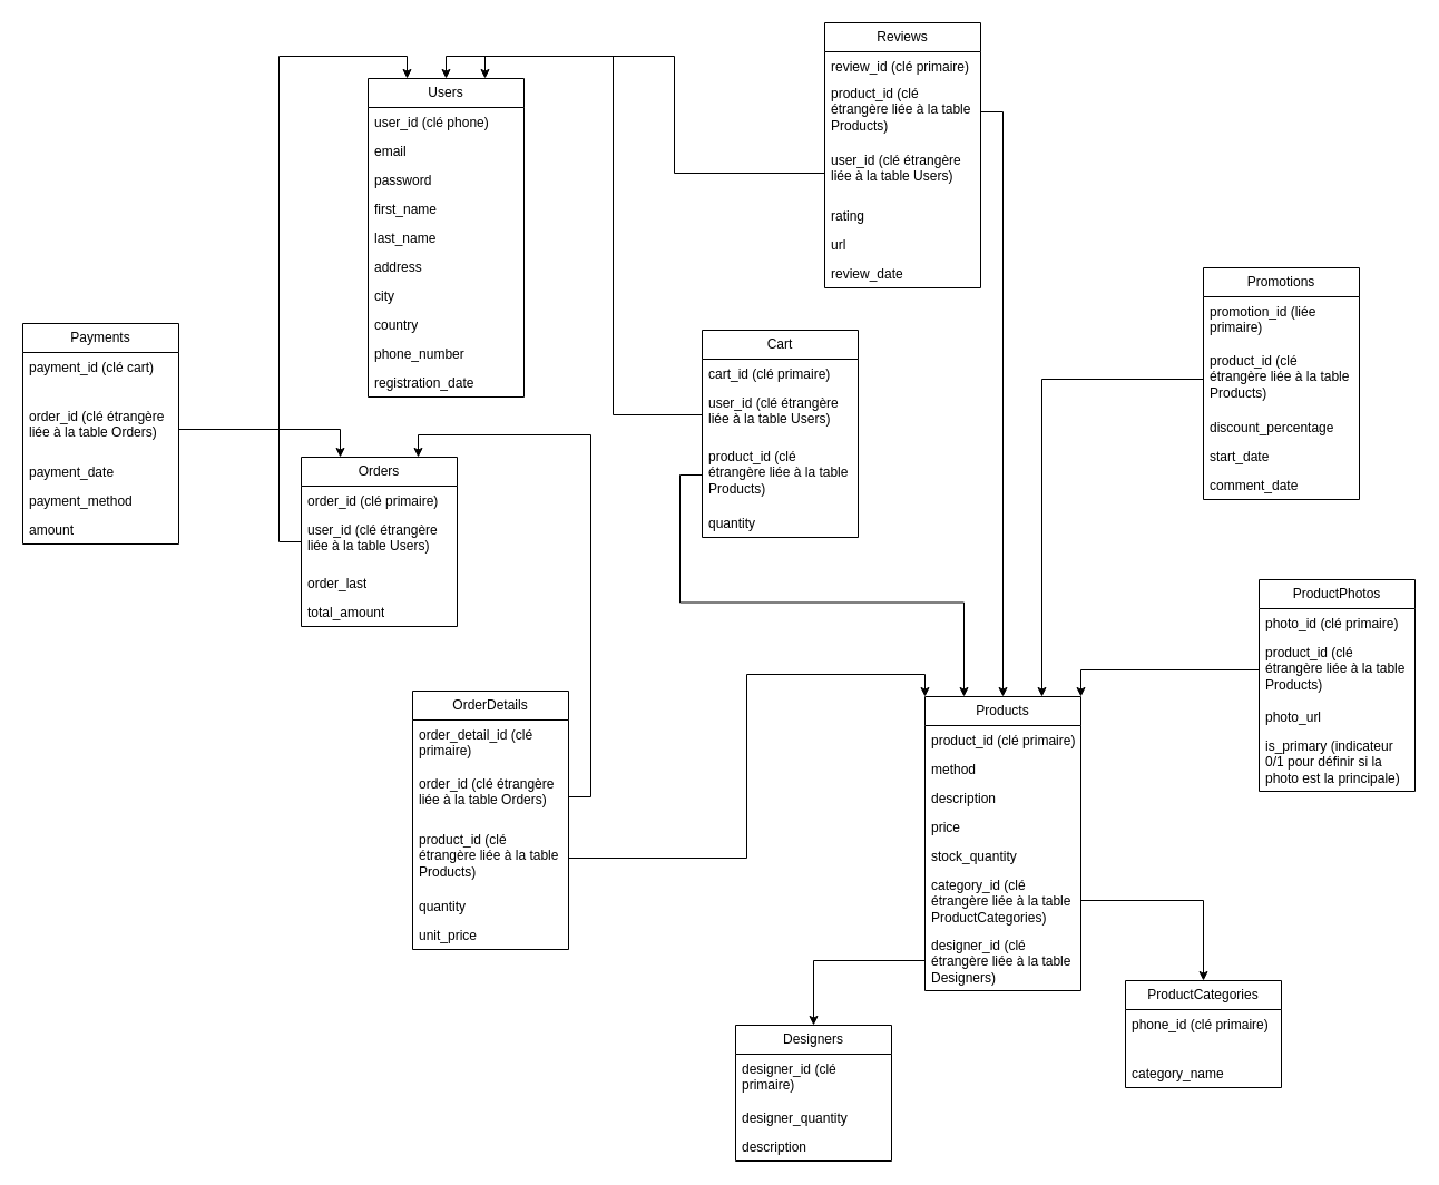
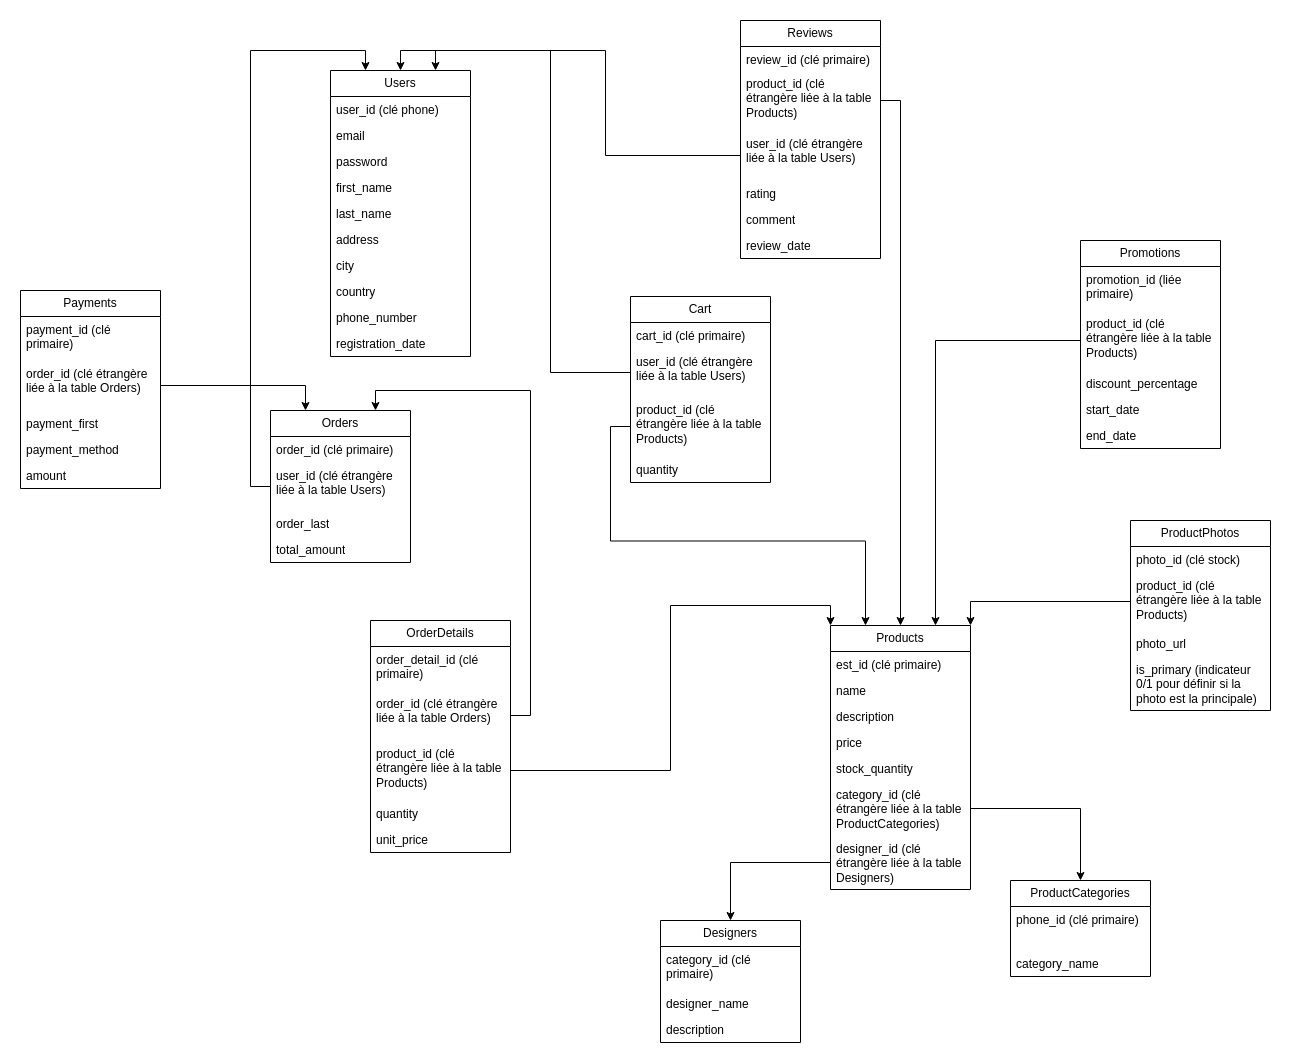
- <mxCell id="55" value="url" style="text;strokeColor=none;fillColor=none;align=left;verticalAlign=top;spacingLeft=4;spacingRight=4;overflow=hidden;rotatable=0;points=[[0,0.5],[1,0.5]];portConstraint=eastwest;whiteSpace=wrap;html=1;" vertex="1" parent="50"><mxGeometry y="186" width="140" height="26" as="geometry" /></mxCell>
+ <mxCell id="55" value="comment" style="text;strokeColor=none;fillColor=none;align=left;verticalAlign=top;spacingLeft=4;spacingRight=4;overflow=hidden;rotatable=0;points=[[0,0.5],[1,0.5]];portConstraint=eastwest;whiteSpace=wrap;html=1;" vertex="1" parent="50"><mxGeometry y="186" width="140" height="26" as="geometry" /></mxCell>
- <mxCell id="40" value="payment_id (clé cart)" style="text;strokeColor=none;fillColor=none;align=left;verticalAlign=top;spacingLeft=4;spacingRight=4;overflow=hidden;rotatable=0;points=[[0,0.5],[1,0.5]];portConstraint=eastwest;whiteSpace=wrap;html=1;" vertex="1" parent="39"><mxGeometry y="26" width="140" height="44" as="geometry" /></mxCell>
+ <mxCell id="40" value="payment_id (clé primaire)" style="text;strokeColor=none;fillColor=none;align=left;verticalAlign=top;spacingLeft=4;spacingRight=4;overflow=hidden;rotatable=0;points=[[0,0.5],[1,0.5]];portConstraint=eastwest;whiteSpace=wrap;html=1;" vertex="1" parent="39"><mxGeometry y="26" width="140" height="44" as="geometry" /></mxCell>
- <mxCell id="42" value="payment_date" style="text;strokeColor=none;fillColor=none;align=left;verticalAlign=top;spacingLeft=4;spacingRight=4;overflow=hidden;rotatable=0;points=[[0,0.5],[1,0.5]];portConstraint=eastwest;whiteSpace=wrap;html=1;" vertex="1" parent="39"><mxGeometry y="120" width="140" height="26" as="geometry" /></mxCell>
+ <mxCell id="42" value="payment_first" style="text;strokeColor=none;fillColor=none;align=left;verticalAlign=top;spacingLeft=4;spacingRight=4;overflow=hidden;rotatable=0;points=[[0,0.5],[1,0.5]];portConstraint=eastwest;whiteSpace=wrap;html=1;" vertex="1" parent="39"><mxGeometry y="120" width="140" height="26" as="geometry" /></mxCell>
- <mxCell id="62" value="comment_date" style="text;strokeColor=none;fillColor=none;align=left;verticalAlign=top;spacingLeft=4;spacingRight=4;overflow=hidden;rotatable=0;points=[[0,0.5],[1,0.5]];portConstraint=eastwest;whiteSpace=wrap;html=1;" vertex="1" parent="57"><mxGeometry y="182" width="140" height="26" as="geometry" /></mxCell>
+ <mxCell id="62" value="end_date" style="text;strokeColor=none;fillColor=none;align=left;verticalAlign=top;spacingLeft=4;spacingRight=4;overflow=hidden;rotatable=0;points=[[0,0.5],[1,0.5]];portConstraint=eastwest;whiteSpace=wrap;html=1;" vertex="1" parent="57"><mxGeometry y="182" width="140" height="26" as="geometry" /></mxCell>
- <mxCell id="64" value="photo_id (clé primaire)" style="text;strokeColor=none;fillColor=none;align=left;verticalAlign=top;spacingLeft=4;spacingRight=4;overflow=hidden;rotatable=0;points=[[0,0.5],[1,0.5]];portConstraint=eastwest;whiteSpace=wrap;html=1;" vertex="1" parent="63"><mxGeometry y="26" width="140" height="26" as="geometry" /></mxCell>
+ <mxCell id="64" value="photo_id (clé stock)" style="text;strokeColor=none;fillColor=none;align=left;verticalAlign=top;spacingLeft=4;spacingRight=4;overflow=hidden;rotatable=0;points=[[0,0.5],[1,0.5]];portConstraint=eastwest;whiteSpace=wrap;html=1;" vertex="1" parent="63"><mxGeometry y="26" width="140" height="26" as="geometry" /></mxCell>
- <mxCell id="3" value="product_id (clé primaire)" style="text;strokeColor=none;fillColor=none;align=left;verticalAlign=top;spacingLeft=4;spacingRight=4;overflow=hidden;rotatable=0;points=[[0,0.5],[1,0.5]];portConstraint=eastwest;whiteSpace=wrap;html=1;" vertex="1" parent="2"><mxGeometry y="26" width="140" height="26" as="geometry" /></mxCell>
+ <mxCell id="3" value="est_id (clé primaire)" style="text;strokeColor=none;fillColor=none;align=left;verticalAlign=top;spacingLeft=4;spacingRight=4;overflow=hidden;rotatable=0;points=[[0,0.5],[1,0.5]];portConstraint=eastwest;whiteSpace=wrap;html=1;" vertex="1" parent="2"><mxGeometry y="26" width="140" height="26" as="geometry" /></mxCell>
- <mxCell id="4" value="method" style="text;strokeColor=none;fillColor=none;align=left;verticalAlign=top;spacingLeft=4;spacingRight=4;overflow=hidden;rotatable=0;points=[[0,0.5],[1,0.5]];portConstraint=eastwest;whiteSpace=wrap;html=1;" vertex="1" parent="2"><mxGeometry y="52" width="140" height="26" as="geometry" /></mxCell>
+ <mxCell id="4" value="name" style="text;strokeColor=none;fillColor=none;align=left;verticalAlign=top;spacingLeft=4;spacingRight=4;overflow=hidden;rotatable=0;points=[[0,0.5],[1,0.5]];portConstraint=eastwest;whiteSpace=wrap;html=1;" vertex="1" parent="2"><mxGeometry y="52" width="140" height="26" as="geometry" /></mxCell>
- <mxCell id="25" value="designer_id (clé primaire)" style="text;strokeColor=none;fillColor=none;align=left;verticalAlign=top;spacingLeft=4;spacingRight=4;overflow=hidden;rotatable=0;points=[[0,0.5],[1,0.5]];portConstraint=eastwest;whiteSpace=wrap;html=1;" vertex="1" parent="24"><mxGeometry y="26" width="140" height="44" as="geometry" /></mxCell>
+ <mxCell id="25" value="category_id (clé primaire)" style="text;strokeColor=none;fillColor=none;align=left;verticalAlign=top;spacingLeft=4;spacingRight=4;overflow=hidden;rotatable=0;points=[[0,0.5],[1,0.5]];portConstraint=eastwest;whiteSpace=wrap;html=1;" vertex="1" parent="24"><mxGeometry y="26" width="140" height="44" as="geometry" /></mxCell>
- <mxCell id="26" value="designer_quantity" style="text;strokeColor=none;fillColor=none;align=left;verticalAlign=top;spacingLeft=4;spacingRight=4;overflow=hidden;rotatable=0;points=[[0,0.5],[1,0.5]];portConstraint=eastwest;whiteSpace=wrap;html=1;" vertex="1" parent="24"><mxGeometry y="70" width="140" height="26" as="geometry" /></mxCell>
+ <mxCell id="26" value="designer_name" style="text;strokeColor=none;fillColor=none;align=left;verticalAlign=top;spacingLeft=4;spacingRight=4;overflow=hidden;rotatable=0;points=[[0,0.5],[1,0.5]];portConstraint=eastwest;whiteSpace=wrap;html=1;" vertex="1" parent="24"><mxGeometry y="70" width="140" height="26" as="geometry" /></mxCell>
